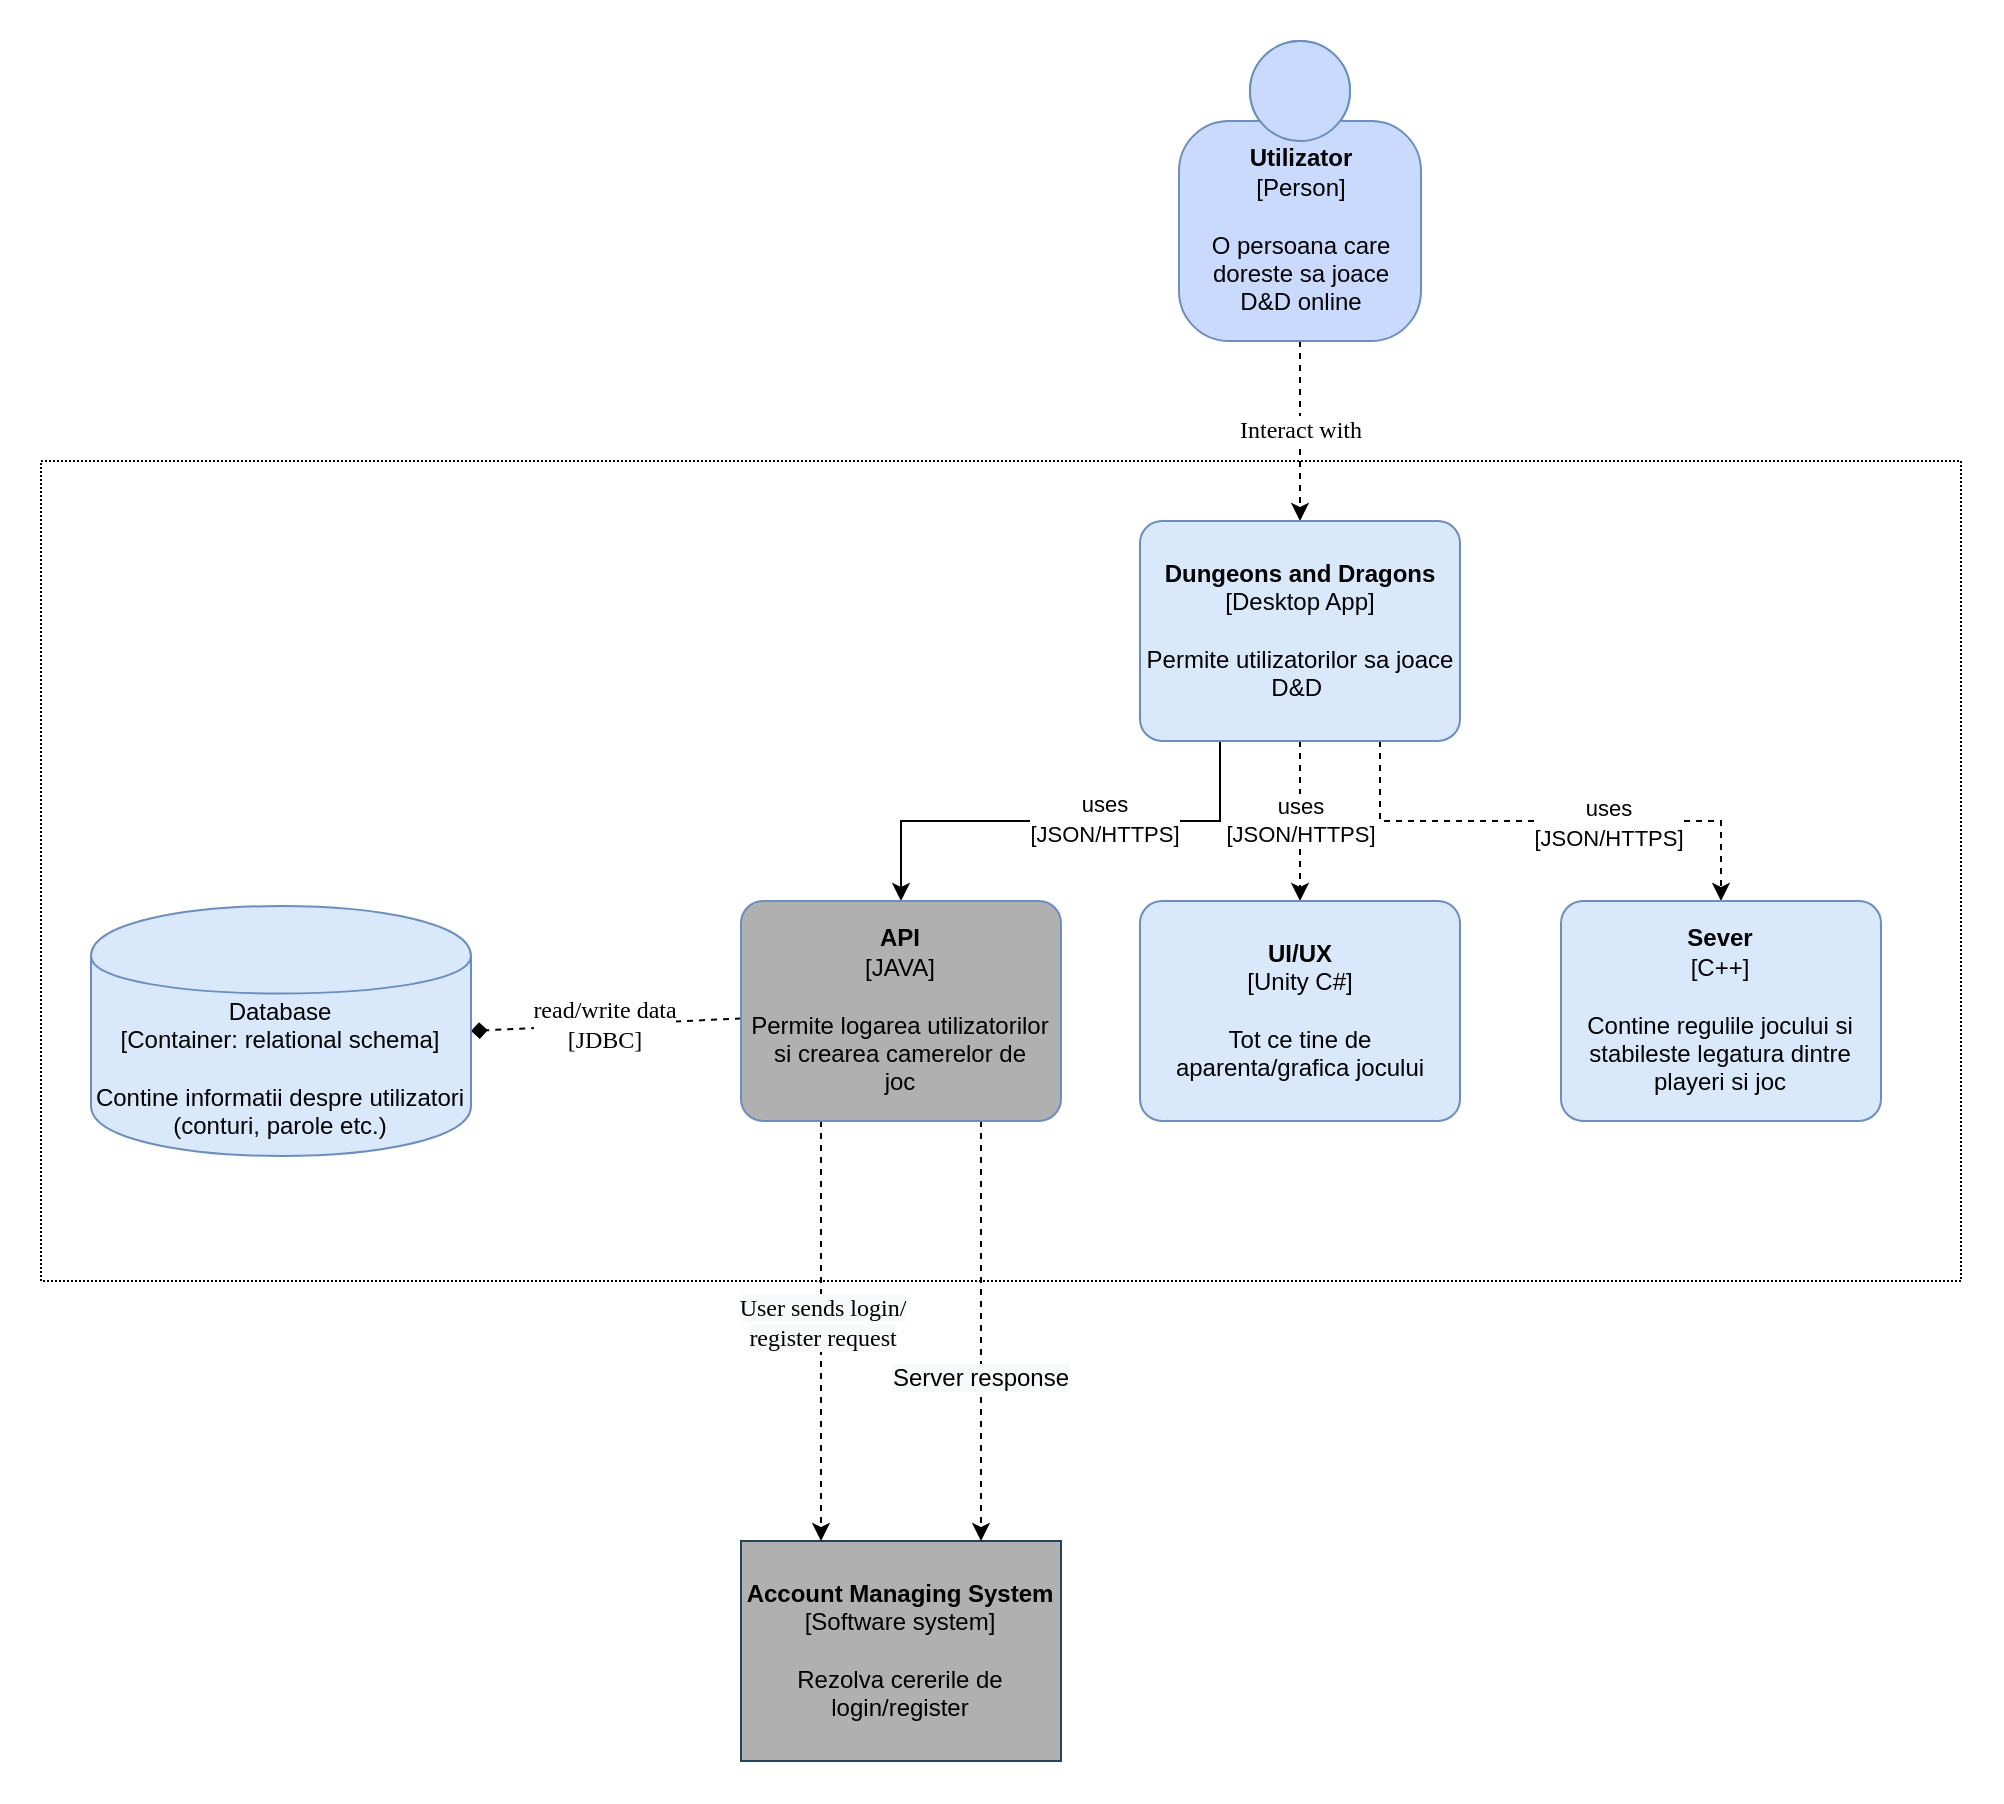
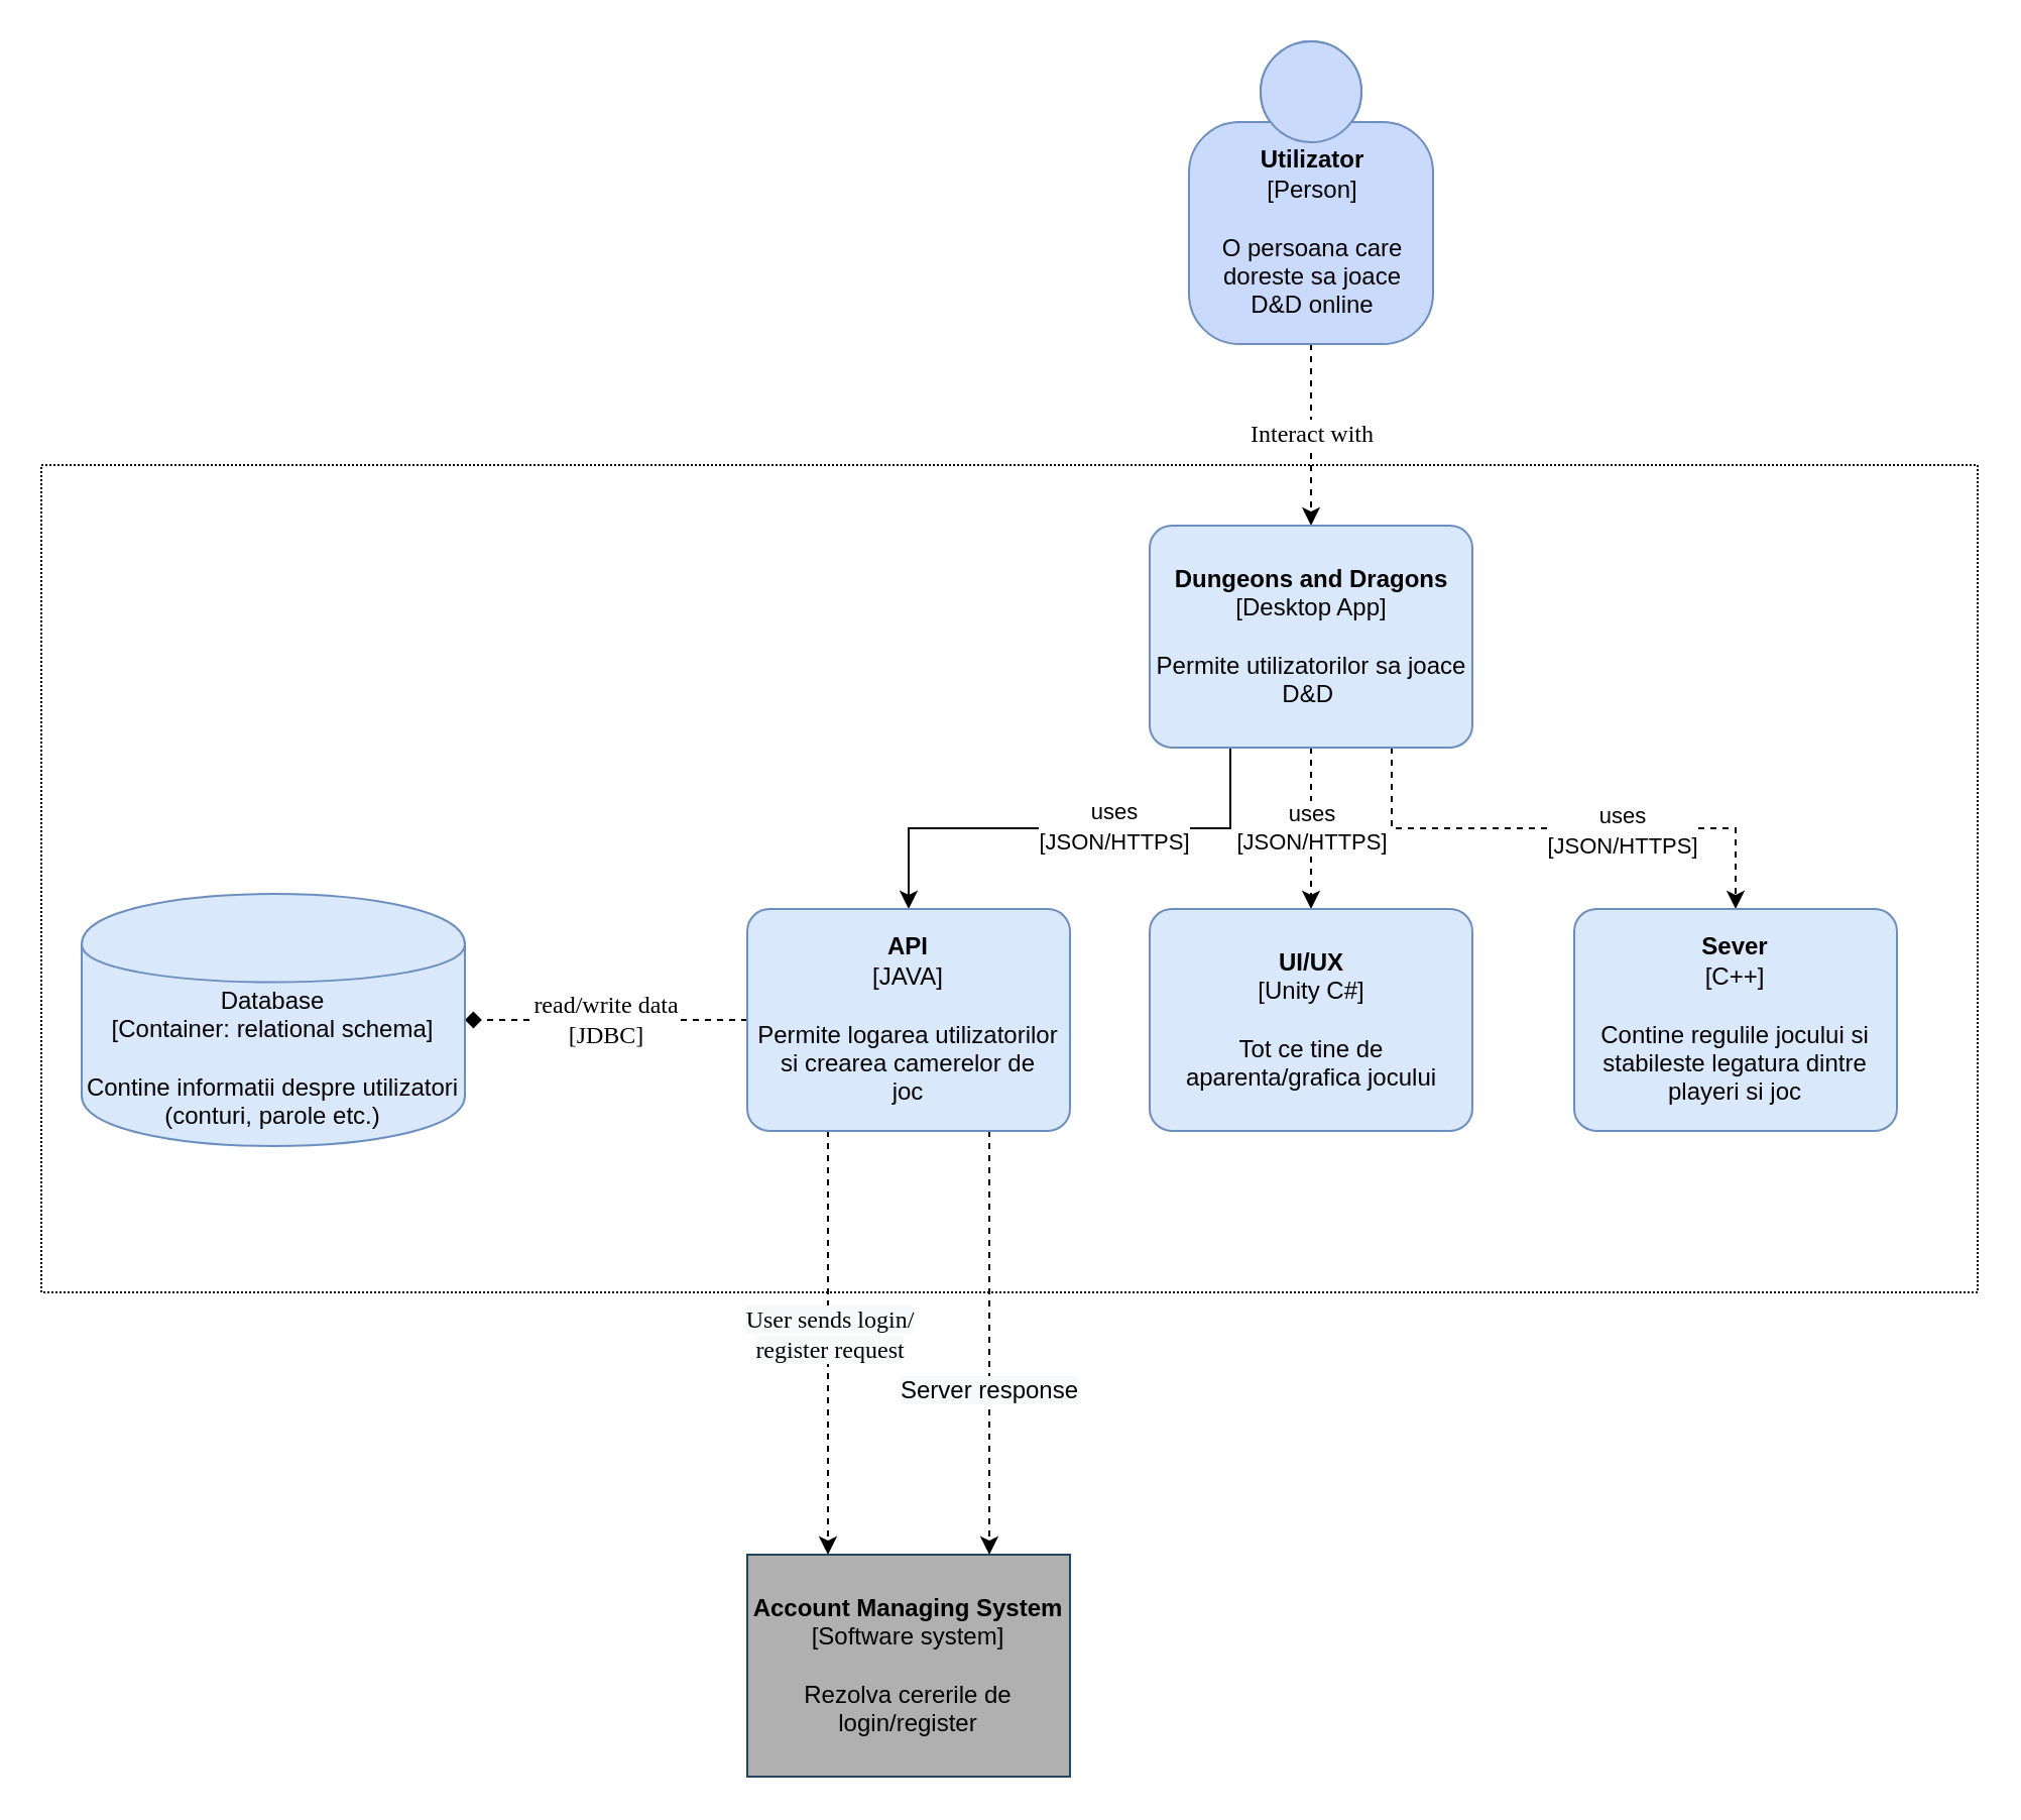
- <mxCell id="20" value="&lt;b&gt;API&lt;/b&gt;&lt;br&gt;&lt;div&gt;[JAVA]&lt;/div&gt;&lt;br&gt;&lt;div&gt;Permite logarea utilizatorilor&lt;/div&gt;&lt;div&gt;si crearea camerelor de&lt;/div&gt;&lt;div&gt;joc&lt;/div&gt;" style="rounded=1;whiteSpace=wrap;html=1;labelBackgroundColor=none;fillColor=#b0b0b0;align=center;arcSize=10;strokeColor=#6c8ebf;points=[[0.25,0,0],[0.5,0,0],[0.75,0,0],[1,0.25,0],[1,0.5,0],[1,0.75,0],[0.75,1,0],[0.5,1,0],[0.25,1,0],[0,0.75,0],[0,0.5,0],[0,0.25,0]];" vertex="1" parent="1"><mxGeometry x="370" y="450" width="160" height="110.0" as="geometry" /></mxCell>
+ <mxCell id="20" value="&lt;b&gt;API&lt;/b&gt;&lt;br&gt;&lt;div&gt;[JAVA]&lt;/div&gt;&lt;br&gt;&lt;div&gt;Permite logarea utilizatorilor&lt;/div&gt;&lt;div&gt;si crearea camerelor de&lt;/div&gt;&lt;div&gt;joc&lt;/div&gt;" style="rounded=1;whiteSpace=wrap;html=1;labelBackgroundColor=none;fillColor=#dae8fc;align=center;arcSize=10;strokeColor=#6c8ebf;points=[[0.25,0,0],[0.5,0,0],[0.75,0,0],[1,0.25,0],[1,0.5,0],[1,0.75,0],[0.75,1,0],[0.5,1,0],[0.25,1,0],[0,0.75,0],[0,0.5,0],[0,0.25,0]];" vertex="1" parent="1"><mxGeometry x="370" y="450" width="160" height="110.0" as="geometry" /></mxCell>
- <mxCell id="12" value="&lt;span&gt;Database&lt;/span&gt;&lt;div&gt;[Container: relational schema]&lt;/div&gt;&lt;br&gt;&lt;div&gt;Contine informatii despre utilizatori&lt;/div&gt;&lt;div&gt;(conturi, parole etc.)&lt;/div&gt;" style="shape=cylinder;whiteSpace=wrap;html=1;boundedLbl=1;rounded=0;labelBackgroundColor=none;fillColor=#dae8fc;fontSize=12;fontColor=#000000;align=center;strokeColor=#6c8ebf;points=[[0.5,0,0],[1,0.25,0],[1,0.5,0],[1,0.75,0],[0.5,1,0],[0,0.75,0],[0,0.5,0],[0,0.25,0]];" vertex="1" parent="1"><mxGeometry x="45" y="452.5" width="190" height="125" as="geometry" /></mxCell>
+ <mxCell id="12" value="&lt;span&gt;Database&lt;/span&gt;&lt;div&gt;[Container: relational schema]&lt;/div&gt;&lt;br&gt;&lt;div&gt;Contine informatii despre utilizatori&lt;/div&gt;&lt;div&gt;(conturi, parole etc.)&lt;/div&gt;" style="shape=cylinder;whiteSpace=wrap;html=1;boundedLbl=1;rounded=0;labelBackgroundColor=none;fillColor=#dae8fc;fontSize=12;fontColor=#000000;align=center;strokeColor=#6c8ebf;points=[[0.5,0,0],[1,0.25,0],[1,0.5,0],[1,0.75,0],[0.5,1,0],[0,0.75,0],[0,0.5,0],[0,0.25,0]];" vertex="1" parent="1"><mxGeometry x="40" y="442.5" width="190" height="125" as="geometry" /></mxCell>
